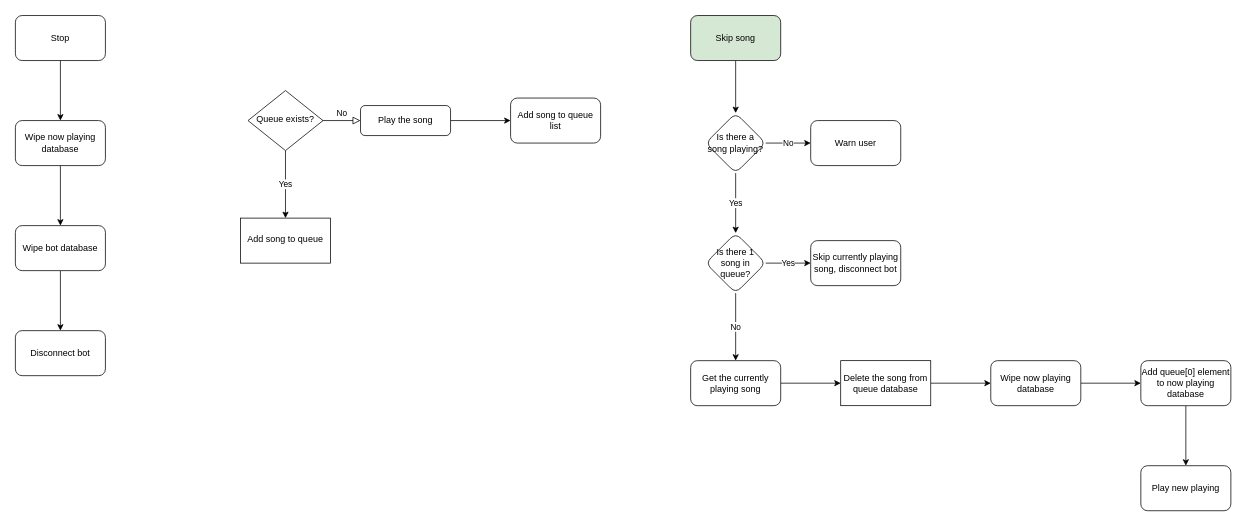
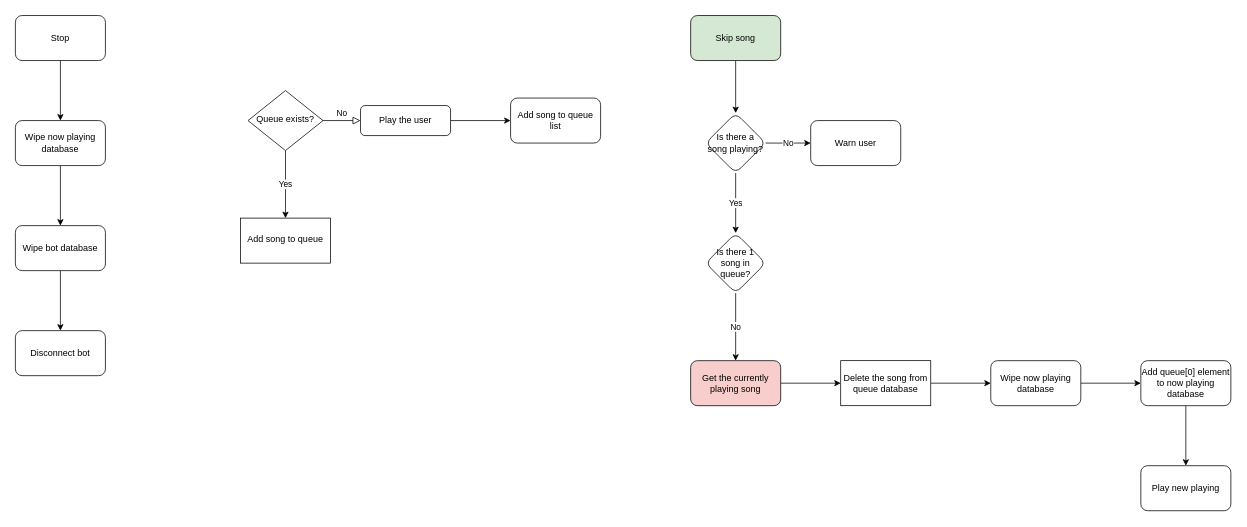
- <mxCell id="6" value="Play the song" style="rounded=1;whiteSpace=wrap;html=1;fontSize=12;glass=0;strokeWidth=1;shadow=0;" parent="1" vertex="1"><mxGeometry x="480" y="140" width="120" height="40" as="geometry" /></mxCell>
+ <mxCell id="6" value="Play the user" style="rounded=1;whiteSpace=wrap;html=1;fontSize=12;glass=0;strokeWidth=1;shadow=0;" parent="1" vertex="1"><mxGeometry x="480" y="140" width="120" height="40" as="geometry" /></mxCell>
- <mxCell id="15" value="Yes" style="edgeStyle=orthogonalEdgeStyle;rounded=0;orthogonalLoop=1;jettySize=auto;html=1;" edge="1" parent="1" source="17" target="18"><mxGeometry relative="1" as="geometry" /></mxCell>
- <mxCell id="18" value="Skip currently playing song, disconnect bot" style="whiteSpace=wrap;html=1;rounded=1;" vertex="1" parent="1"><mxGeometry x="1080" y="320" width="120" height="60" as="geometry" /></mxCell>
- <mxCell id="20" value="Get the currently playing song" style="whiteSpace=wrap;html=1;rounded=1;" vertex="1" parent="1"><mxGeometry x="920" y="480" width="120" height="60" as="geometry" /></mxCell>
+ <mxCell id="20" value="Get the currently playing song" style="whiteSpace=wrap;html=1;rounded=1;fillColor=#f8cecc;" vertex="1" parent="1"><mxGeometry x="920" y="480" width="120" height="60" as="geometry" /></mxCell>
